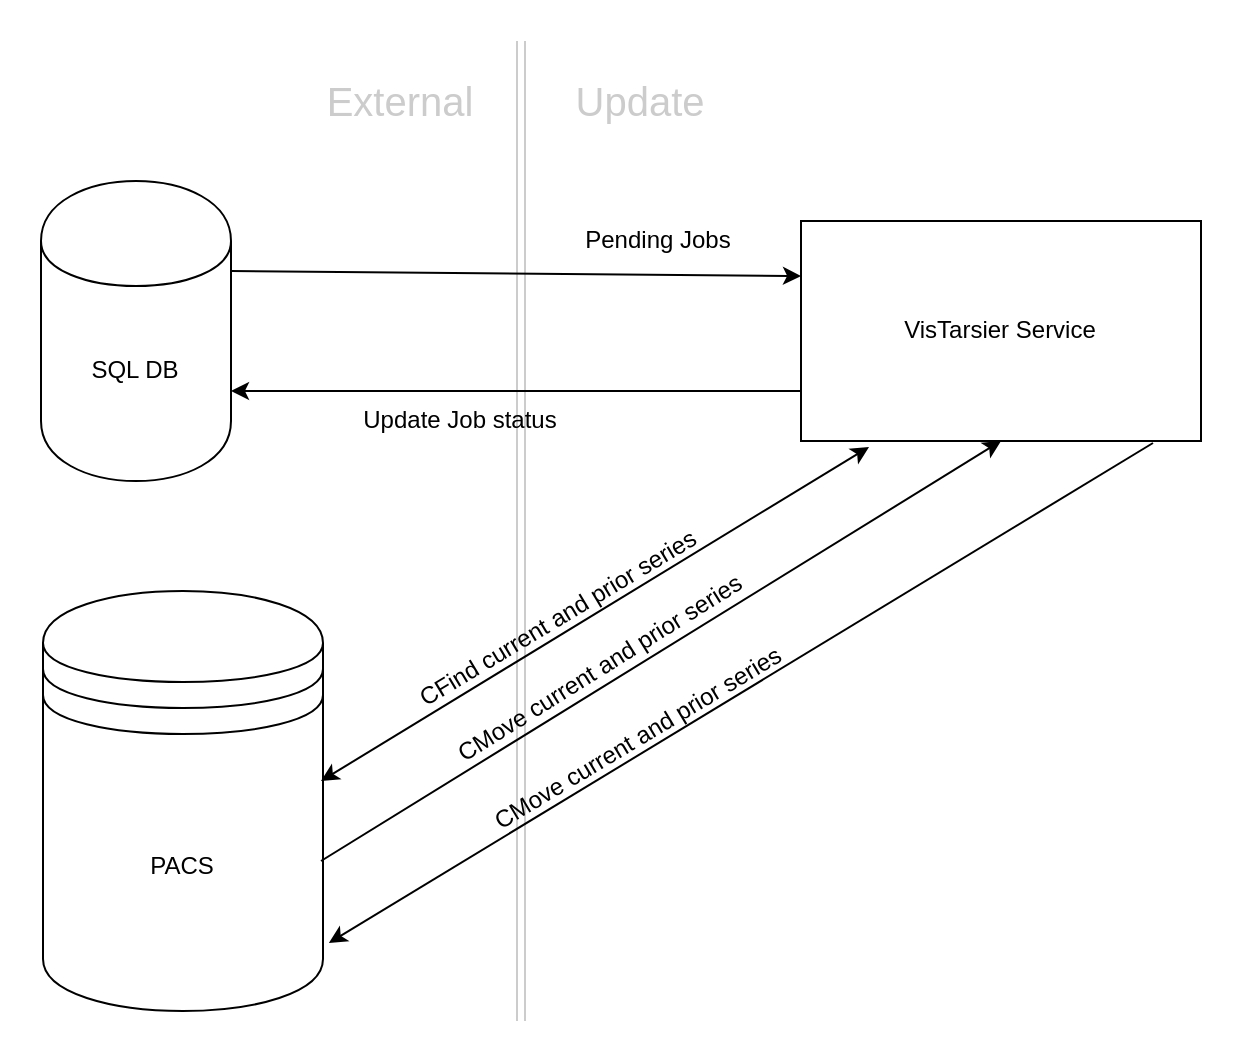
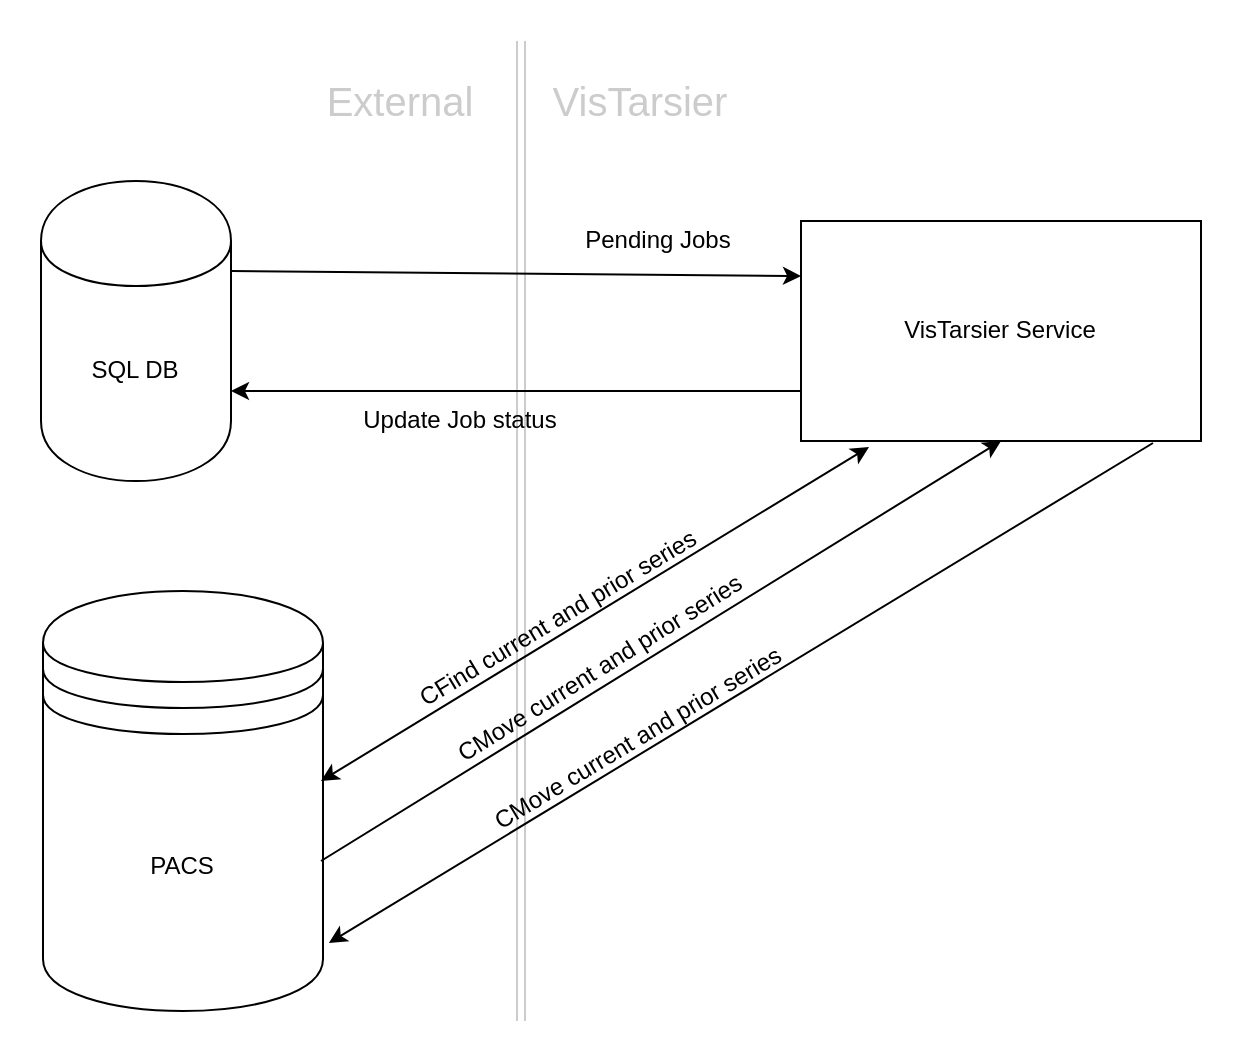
- <mxCell id="7" value="Update" style="text;html=1;strokeColor=none;fillColor=none;align=center;verticalAlign=middle;whiteSpace=wrap;rounded=0;fontSize=20;opacity=50;fontColor=#CCCCCC;" vertex="1" parent="1"><mxGeometry x="270" y="40" width="100" height="20" as="geometry" /></mxCell>
+ <mxCell id="7" value="VisTarsier" style="text;html=1;strokeColor=none;fillColor=none;align=center;verticalAlign=middle;whiteSpace=wrap;rounded=0;fontSize=20;opacity=50;fontColor=#CCCCCC;" vertex="1" parent="1"><mxGeometry x="270" y="40" width="100" height="20" as="geometry" /></mxCell>
